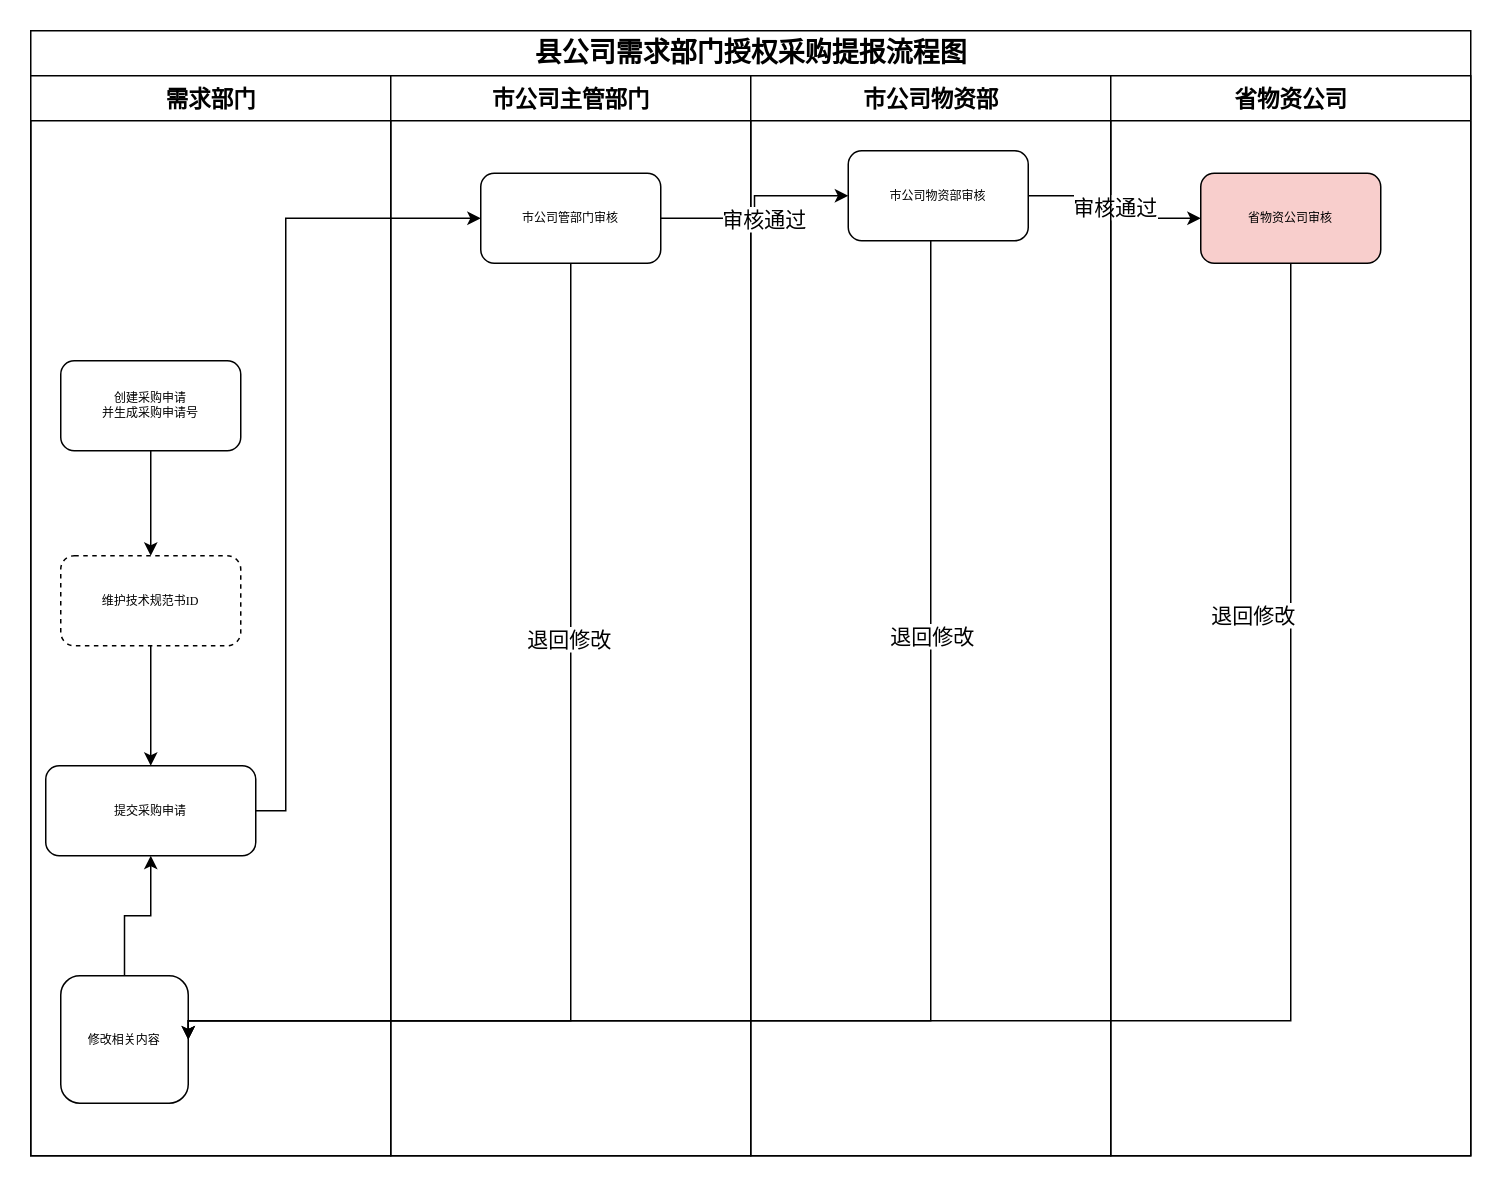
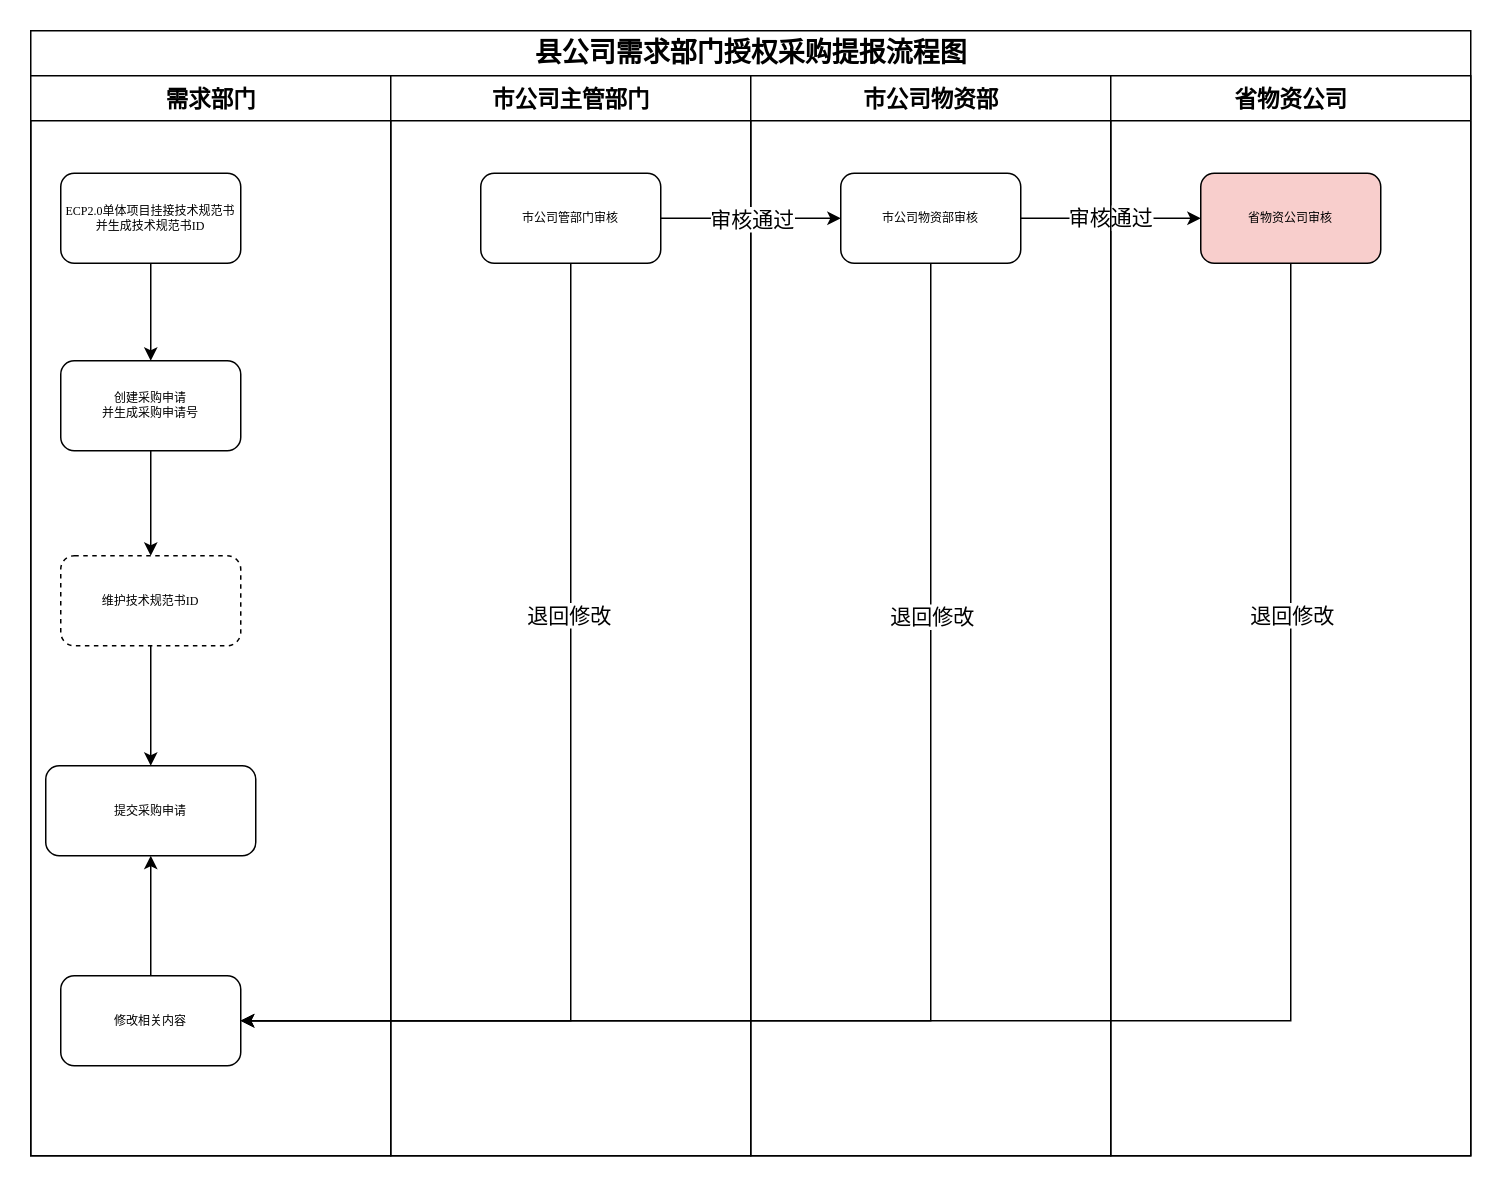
- <mxCell id="12" value="市公司物资部审核" style="whiteSpace=wrap;html=1;rounded=1;shadow=0;fontFamily=Verdana;fontSize=8;strokeWidth=1;" parent="11" vertex="1"><mxGeometry x="65" y="50" width="120" height="60" as="geometry" /></mxCell>
+ <mxCell id="12" value="市公司物资部审核" style="whiteSpace=wrap;html=1;rounded=1;shadow=0;fontFamily=Verdana;fontSize=8;strokeWidth=1;" parent="11" vertex="1"><mxGeometry x="60" y="65" width="120" height="60" as="geometry" /></mxCell>
+ <mxCell id="5" value="ECP2.0单体项目挂接技术规范书并生成技术规范书ID" style="rounded=1;whiteSpace=wrap;html=1;shadow=0;labelBackgroundColor=none;strokeWidth=1;fontFamily=Verdana;fontSize=8;align=center;" parent="3" vertex="1"><mxGeometry x="20" y="65" width="120" height="60" as="geometry" /></mxCell>
+ <mxCell id="4" style="edgeStyle=orthogonalEdgeStyle;rounded=0;orthogonalLoop=1;jettySize=auto;html=1;exitX=0.5;exitY=1;exitDx=0;exitDy=0;entryX=0.5;entryY=0;entryDx=0;entryDy=0;fontSize=18;" parent="3" source="5" target="7" edge="1"><mxGeometry relative="1" as="geometry" /></mxCell>
- <mxCell id="18" value="" style="edgeStyle=orthogonalEdgeStyle;rounded=0;orthogonalLoop=1;jettySize=auto;html=1;fontSize=18;" parent="1" source="19" target="10" edge="1"><mxGeometry relative="1" as="geometry"><Array as="points"><mxPoint x="190" y="540" /><mxPoint x="190" y="145" /></Array></mxGeometry></mxCell>
- <mxCell id="24" value="修改相关内容" style="whiteSpace=wrap;html=1;rounded=1;shadow=0;fontFamily=Verdana;fontSize=8;strokeWidth=1;" parent="1" vertex="1"><mxGeometry x="40" y="650" width="85" height="85" as="geometry" /></mxCell>
+ <mxCell id="24" value="修改相关内容" style="whiteSpace=wrap;html=1;rounded=1;shadow=0;fontFamily=Verdana;fontSize=8;strokeWidth=1;" parent="1" vertex="1"><mxGeometry x="40" y="650" width="120" height="60" as="geometry" /></mxCell>
